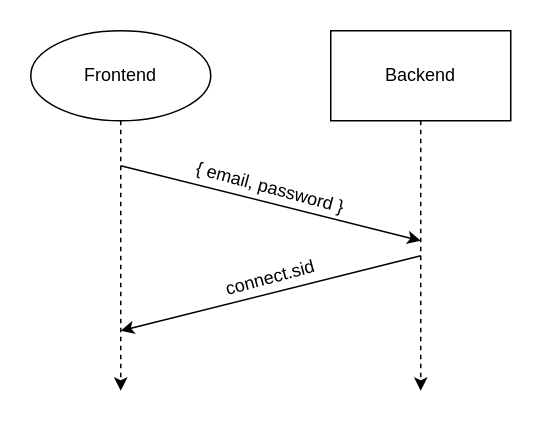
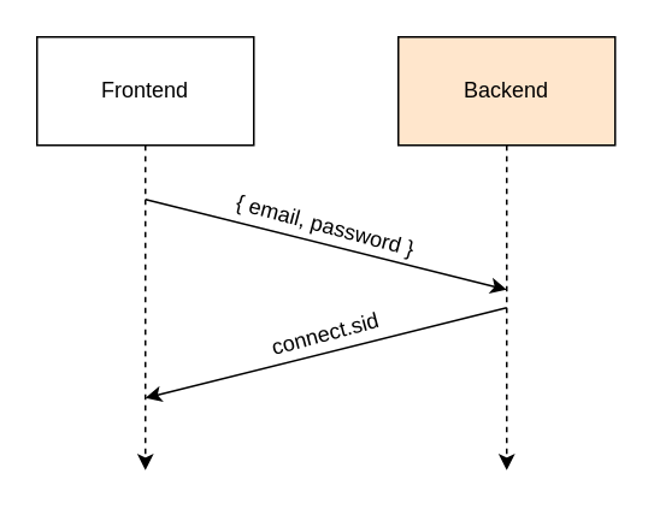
- <mxCell id="3" value="Frontend" style="ellipse;whiteSpace=wrap;html=1;" vertex="1" parent="1"><mxGeometry x="20" y="20" width="120" height="60" as="geometry" /></mxCell>
+ <mxCell id="3" value="Frontend" style="rounded=0;whiteSpace=wrap;html=1;" vertex="1" parent="1"><mxGeometry x="20" y="20" width="120" height="60" as="geometry" /></mxCell>
- <mxCell id="4" value="Backend" style="rounded=0;whiteSpace=wrap;html=1;" vertex="1" parent="1"><mxGeometry x="220" y="20" width="120" height="60" as="geometry" /></mxCell>
+ <mxCell id="4" value="Backend" style="rounded=0;whiteSpace=wrap;html=1;fillColor=#ffe6cc;" vertex="1" parent="1"><mxGeometry x="220" y="20" width="120" height="60" as="geometry" /></mxCell>
